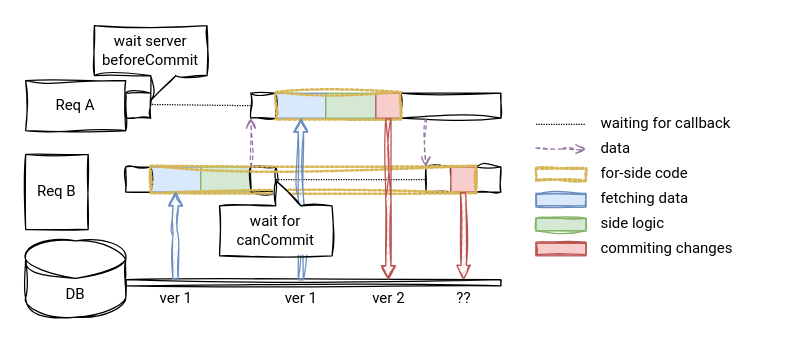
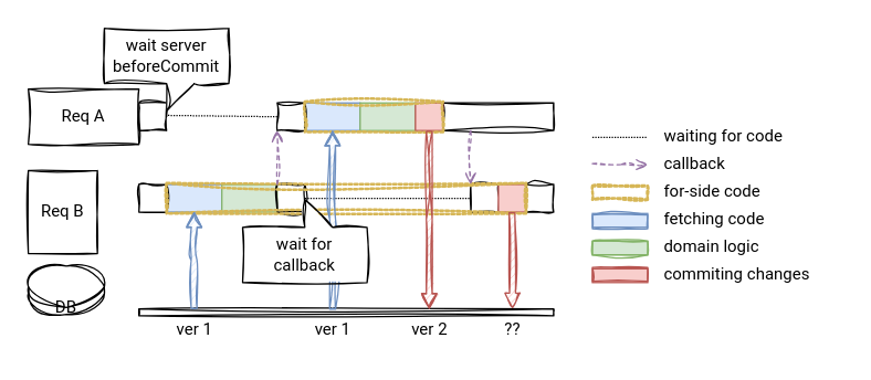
- <mxCell id="22" value="waiting for callback" style="text;html=1;align=left;verticalAlign=middle;resizable=0;points=[];autosize=1;strokeColor=none;fillColor=none;fontFamily=Roboto;fontSource=https%3A%2F%2Ffonts.googleapis.com%2Fcss%3Ffamily%3DRoboto;fontSize=12;fontColor=default;labelBackgroundColor=default;sketch=1;curveFitting=1;jiggle=2;" vertex="1" parent="1"><mxGeometry x="478" y="83" width="130" height="30" as="geometry" /></mxCell>
+ <mxCell id="22" value="waiting for code" style="text;html=1;align=left;verticalAlign=middle;resizable=0;points=[];autosize=1;strokeColor=none;fillColor=none;fontFamily=Roboto;fontSource=https%3A%2F%2Ffonts.googleapis.com%2Fcss%3Ffamily%3DRoboto;fontSize=12;fontColor=default;labelBackgroundColor=default;sketch=1;curveFitting=1;jiggle=2;" vertex="1" parent="1"><mxGeometry x="478" y="83" width="130" height="30" as="geometry" /></mxCell>
- <mxCell id="23" value="data" style="text;html=1;align=left;verticalAlign=middle;resizable=0;points=[];autosize=1;strokeColor=none;fillColor=none;fontFamily=Roboto;fontSource=https%3A%2F%2Ffonts.googleapis.com%2Fcss%3Ffamily%3DRoboto;fontSize=12;fontColor=default;labelBackgroundColor=default;sketch=1;curveFitting=1;jiggle=2;" vertex="1" parent="1"><mxGeometry x="478" y="103" width="70" height="30" as="geometry" /></mxCell>
+ <mxCell id="23" value="callback" style="text;html=1;align=left;verticalAlign=middle;resizable=0;points=[];autosize=1;strokeColor=none;fillColor=none;fontFamily=Roboto;fontSource=https%3A%2F%2Ffonts.googleapis.com%2Fcss%3Ffamily%3DRoboto;fontSize=12;fontColor=default;labelBackgroundColor=default;sketch=1;curveFitting=1;jiggle=2;" vertex="1" parent="1"><mxGeometry x="478" y="103" width="70" height="30" as="geometry" /></mxCell>
- <mxCell id="24" value="fetching data" style="text;html=1;align=left;verticalAlign=middle;resizable=0;points=[];autosize=1;strokeColor=none;fillColor=none;fontFamily=Roboto;fontSource=https%3A%2F%2Ffonts.googleapis.com%2Fcss%3Ffamily%3DRoboto;fontSize=12;fontColor=default;labelBackgroundColor=default;sketch=1;curveFitting=1;jiggle=2;" vertex="1" parent="1"><mxGeometry x="478" y="143" width="90" height="30" as="geometry" /></mxCell>
+ <mxCell id="24" value="fetching code" style="text;html=1;align=left;verticalAlign=middle;resizable=0;points=[];autosize=1;strokeColor=none;fillColor=none;fontFamily=Roboto;fontSource=https%3A%2F%2Ffonts.googleapis.com%2Fcss%3Ffamily%3DRoboto;fontSize=12;fontColor=default;labelBackgroundColor=default;sketch=1;curveFitting=1;jiggle=2;" vertex="1" parent="1"><mxGeometry x="478" y="143" width="90" height="30" as="geometry" /></mxCell>
- <mxCell id="26" value="side logic" style="text;html=1;align=left;verticalAlign=middle;resizable=0;points=[];autosize=1;strokeColor=none;fillColor=none;fontFamily=Roboto;fontSource=https%3A%2F%2Ffonts.googleapis.com%2Fcss%3Ffamily%3DRoboto;fontSize=12;fontColor=default;labelBackgroundColor=default;sketch=1;curveFitting=1;jiggle=2;" vertex="1" parent="1"><mxGeometry x="478" y="163" width="90" height="30" as="geometry" /></mxCell>
+ <mxCell id="26" value="domain logic" style="text;html=1;align=left;verticalAlign=middle;resizable=0;points=[];autosize=1;strokeColor=none;fillColor=none;fontFamily=Roboto;fontSource=https%3A%2F%2Ffonts.googleapis.com%2Fcss%3Ffamily%3DRoboto;fontSize=12;fontColor=default;labelBackgroundColor=default;sketch=1;curveFitting=1;jiggle=2;" vertex="1" parent="1"><mxGeometry x="478" y="163" width="90" height="30" as="geometry" /></mxCell>
- <mxCell id="39" value="&lt;div&gt;wait for&lt;/div&gt;&lt;div&gt;canCommit&lt;br&gt;&lt;/div&gt;" style="shape=callout;whiteSpace=wrap;html=1;perimeter=calloutPerimeter;rounded=0;strokeColor=default;align=center;verticalAlign=middle;fontFamily=Roboto;fontSource=https%3A%2F%2Ffonts.googleapis.com%2Fcss%3Ffamily%3DRoboto;fontSize=12;fontColor=default;labelBackgroundColor=default;fillColor=default;flipH=0;flipV=1;position2=0.5;size=20;position=0.5;sketch=1;curveFitting=1;jiggle=2;" vertex="1" parent="1"><mxGeometry x="175" y="144" width="90" height="60" as="geometry" /></mxCell>
+ <mxCell id="39" value="&lt;div&gt;wait for&lt;/div&gt;&lt;div&gt;callback&lt;br&gt;&lt;/div&gt;" style="shape=callout;whiteSpace=wrap;html=1;perimeter=calloutPerimeter;rounded=0;strokeColor=default;align=center;verticalAlign=middle;fontFamily=Roboto;fontSource=https%3A%2F%2Ffonts.googleapis.com%2Fcss%3Ffamily%3DRoboto;fontSize=12;fontColor=default;labelBackgroundColor=default;fillColor=default;flipH=0;flipV=1;position2=0.5;size=20;position=0.5;sketch=1;curveFitting=1;jiggle=2;" vertex="1" parent="1"><mxGeometry x="175" y="144" width="90" height="60" as="geometry" /></mxCell>
- <mxCell id="5" value="DB" style="shape=cylinder3;whiteSpace=wrap;html=1;boundedLbl=1;backgroundOutline=1;size=15;rounded=0;strokeColor=default;align=center;verticalAlign=middle;fontFamily=Roboto;fontSource=https%3A%2F%2Ffonts.googleapis.com%2Fcss%3Ffamily%3DRoboto;fontSize=12;fontColor=default;fillColor=default;sketch=1;curveFitting=1;jiggle=2;" vertex="1" parent="1"><mxGeometry x="20" y="192" width="80" height="61" as="geometry" /></mxCell>
+ <mxCell id="5" value="DB" style="shape=cylinder3;whiteSpace=wrap;html=1;boundedLbl=1;backgroundOutline=1;size=15;rounded=0;strokeColor=default;align=center;verticalAlign=middle;fontFamily=Roboto;fontSource=https%3A%2F%2Ffonts.googleapis.com%2Fcss%3Ffamily%3DRoboto;fontSize=12;fontColor=default;fillColor=default;sketch=1;curveFitting=1;jiggle=2;" vertex="1" parent="1"><mxGeometry x="20" y="192" width="55" height="35" as="geometry" /></mxCell>
